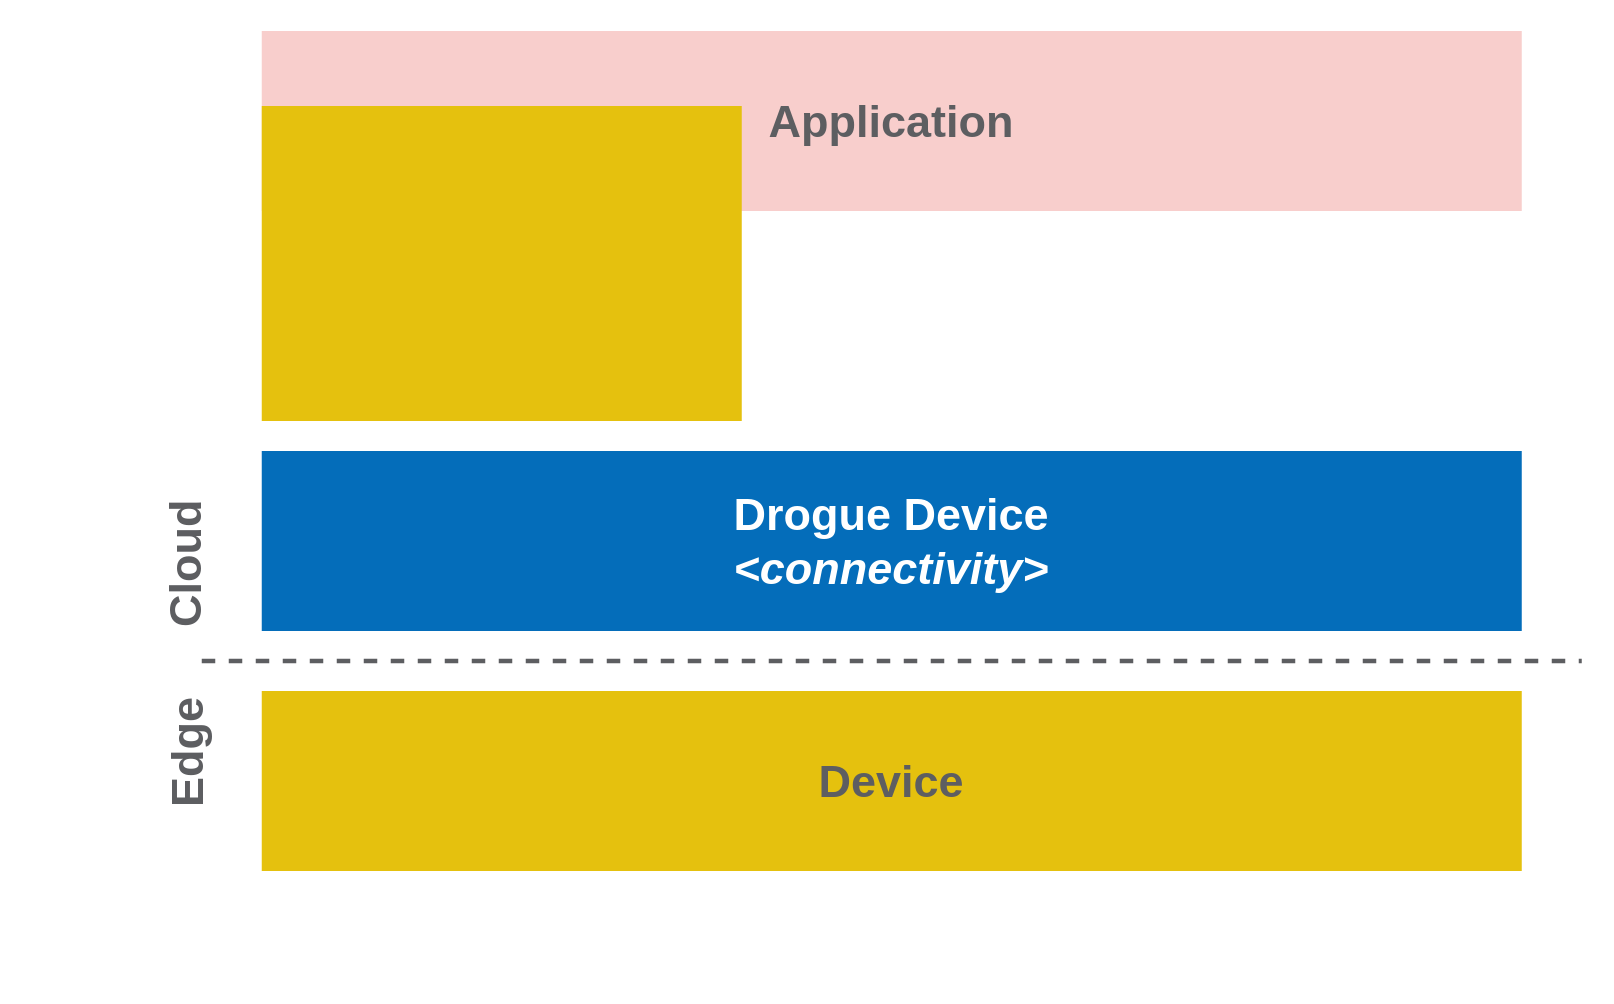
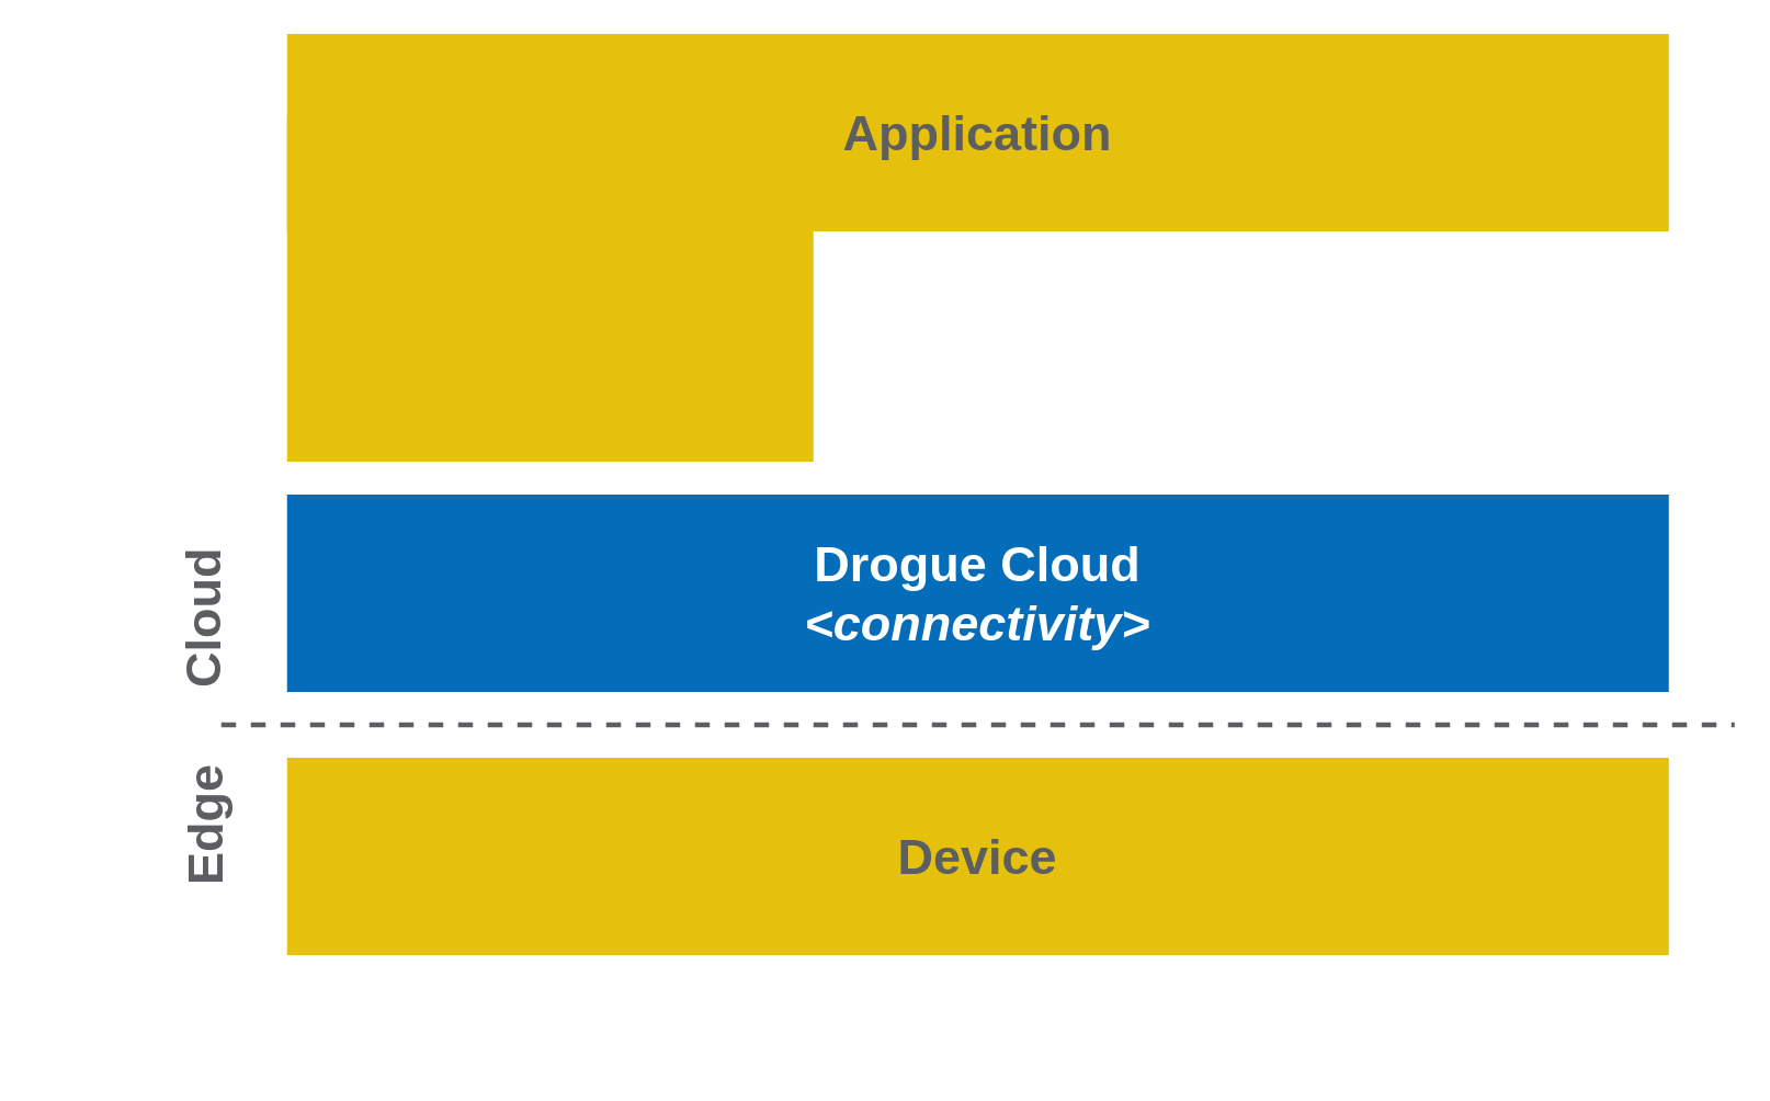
- <mxCell id="3" value="Application" style="rounded=0;whiteSpace=wrap;html=1;strokeColor=none;fillColor=#f8cecc;fontStyle=1;fontSize=30;fontColor=#5D5E61;" vertex="1" parent="1"><mxGeometry x="174" y="20" width="840" height="120" as="geometry" /></mxCell>
+ <mxCell id="3" value="Application" style="rounded=0;whiteSpace=wrap;html=1;strokeColor=none;fillColor=#e5c10e;fontStyle=1;fontSize=30;fontColor=#5D5E61;" vertex="1" parent="1"><mxGeometry x="174" y="20" width="840" height="120" as="geometry" /></mxCell>
- <mxCell id="4" value="&lt;font color=&quot;#ffffff&quot;&gt;Drogue Device&lt;br&gt;&lt;i&gt;&amp;lt;connectivity&amp;gt;&lt;/i&gt;&lt;br&gt;&lt;/font&gt;" style="rounded=0;whiteSpace=wrap;html=1;strokeColor=none;fillColor=#046DBA;fontStyle=1;fontSize=30;fontColor=#5D5E61;" vertex="1" parent="1"><mxGeometry x="174" y="300" width="840" height="120" as="geometry" /></mxCell>
+ <mxCell id="4" value="&lt;font color=&quot;#ffffff&quot;&gt;Drogue Cloud&lt;br&gt;&lt;i&gt;&amp;lt;connectivity&amp;gt;&lt;/i&gt;&lt;br&gt;&lt;/font&gt;" style="rounded=0;whiteSpace=wrap;html=1;strokeColor=none;fillColor=#046DBA;fontStyle=1;fontSize=30;fontColor=#5D5E61;" vertex="1" parent="1"><mxGeometry x="174" y="300" width="840" height="120" as="geometry" /></mxCell>
